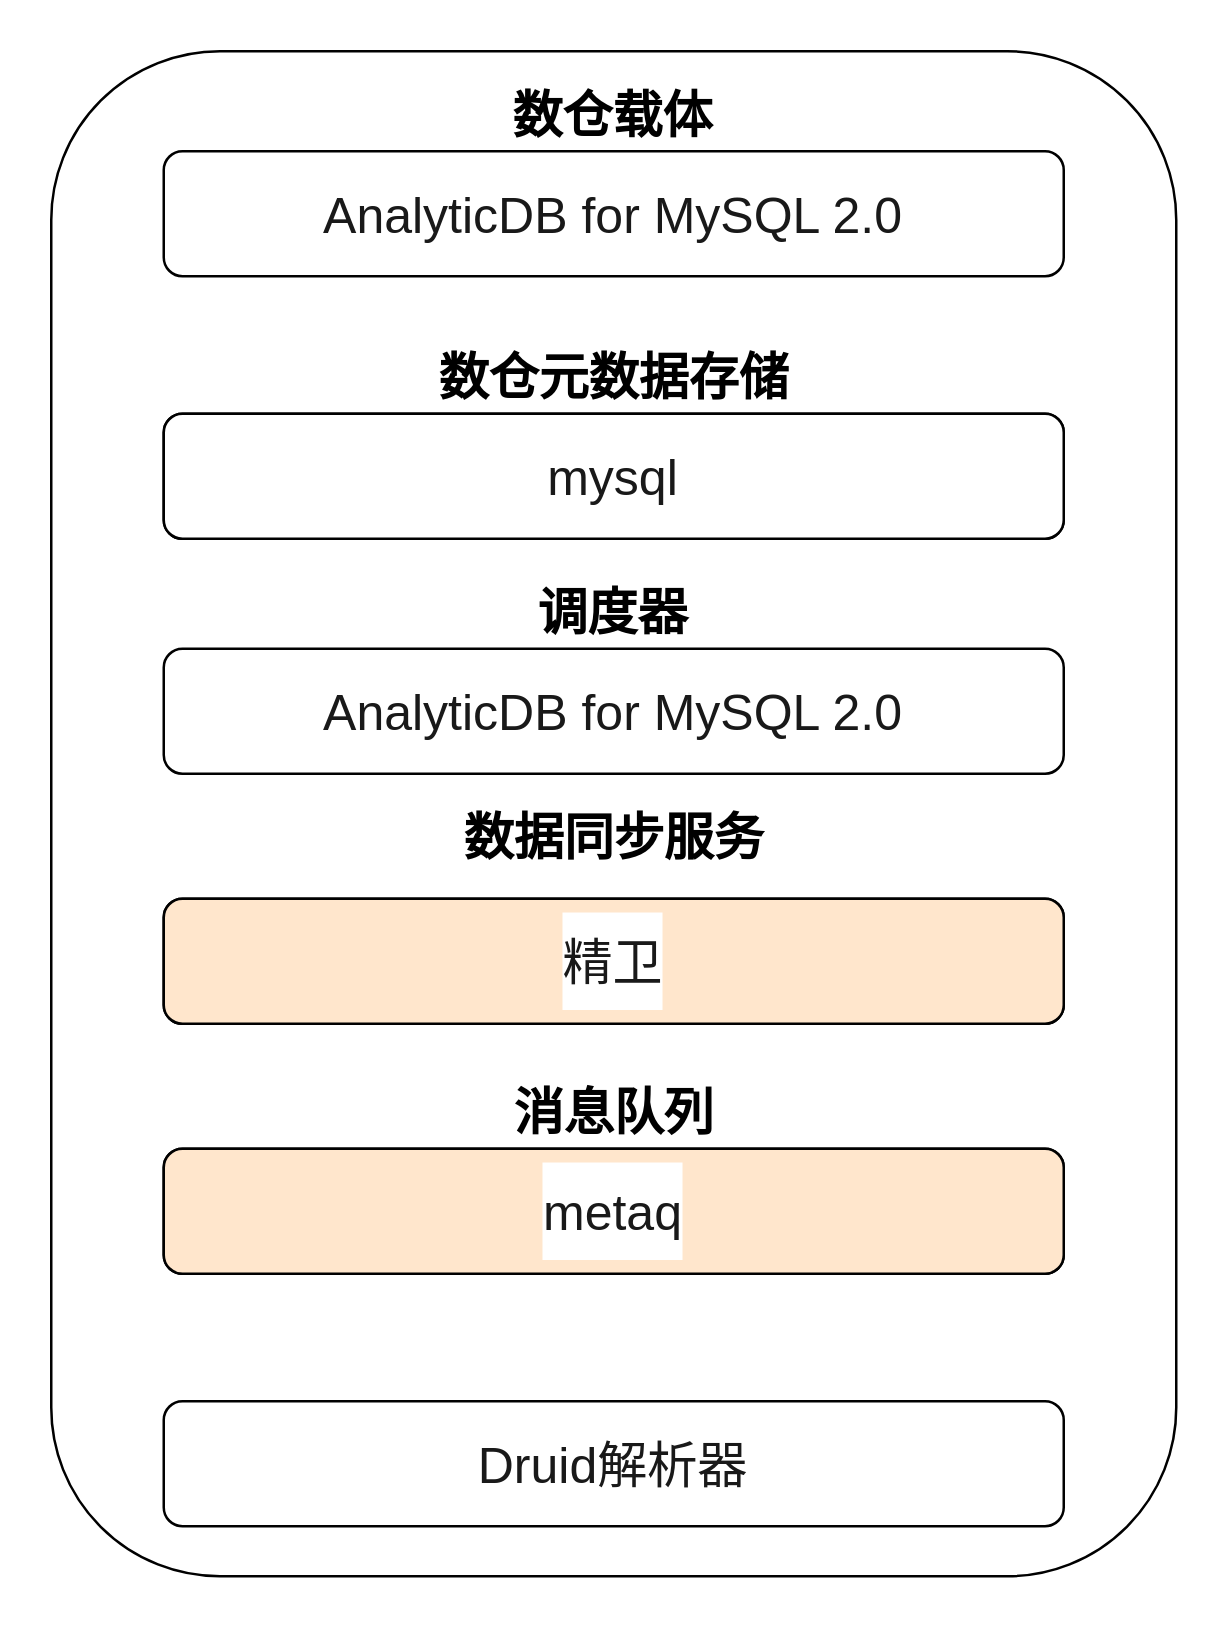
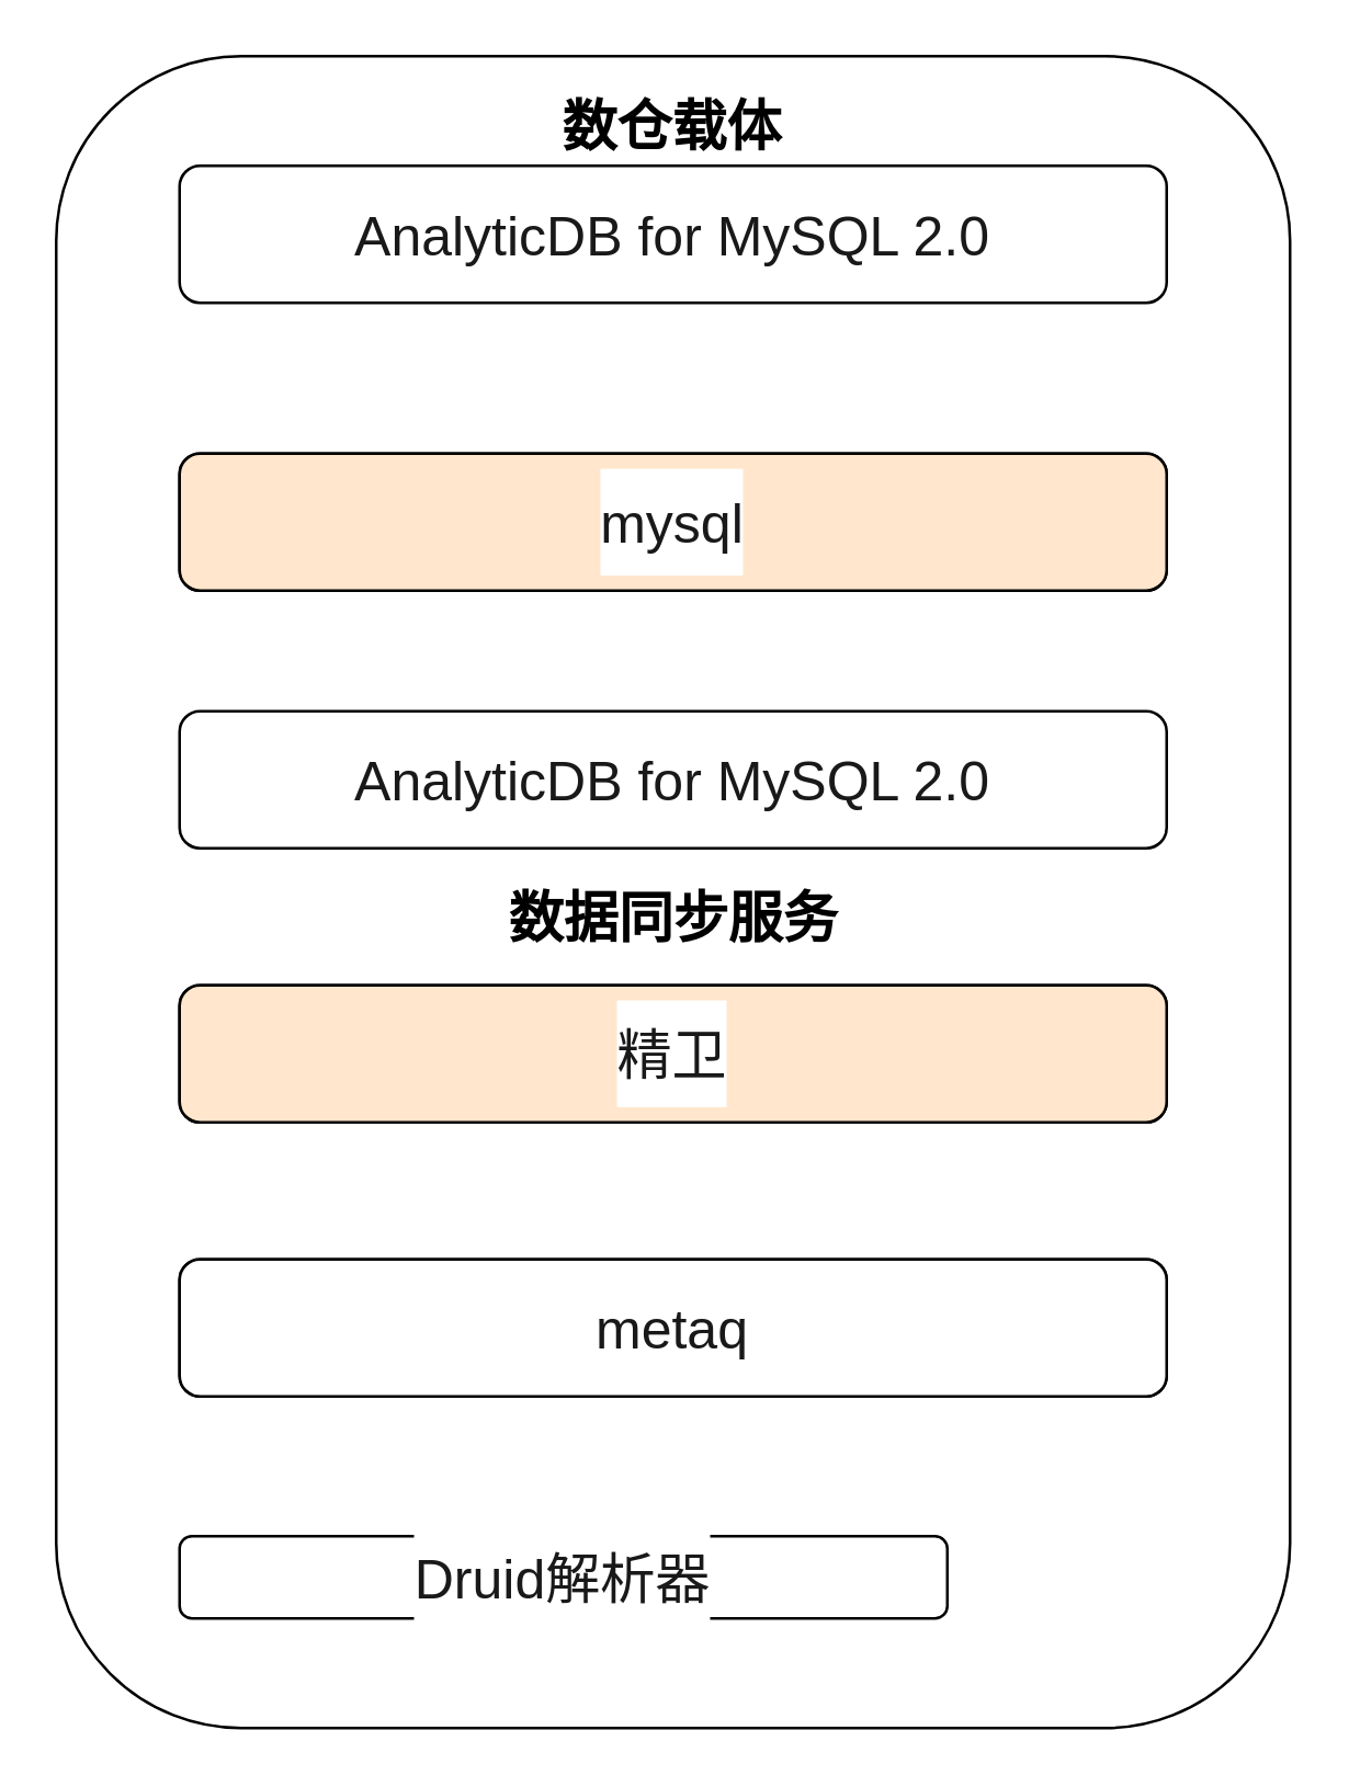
- <mxCell id="14" value="&lt;font style=&quot;font-size: 20px&quot;&gt;&lt;b&gt;数仓元数据存储&lt;/b&gt;&lt;/font&gt;" style="text;html=1;strokeColor=none;fillColor=none;align=center;verticalAlign=middle;whiteSpace=wrap;rounded=0;" vertex="1" parent="1"><mxGeometry x="167.5" y="135" width="155" height="30" as="geometry" /></mxCell>
- <mxCell id="15" value="&lt;h1 style=&quot;margin: 0px ; border: 0px ; padding: 0px ; line-height: 38px ; color: rgb(25 , 25 , 25) ; background-color: rgb(255 , 255 , 255)&quot;&gt;&lt;font style=&quot;font-size: 20px ; font-weight: normal&quot;&gt;mysql&lt;/font&gt;&lt;/h1&gt;" style="rounded=1;whiteSpace=wrap;html=1;" vertex="1" parent="1"><mxGeometry x="65" y="165" width="360" height="50" as="geometry" /></mxCell>
+ <mxCell id="15" value="&lt;h1 style=&quot;margin: 0px ; border: 0px ; padding: 0px ; line-height: 38px ; color: rgb(25 , 25 , 25) ; background-color: rgb(255 , 255 , 255)&quot;&gt;&lt;font style=&quot;font-size: 20px ; font-weight: normal&quot;&gt;mysql&lt;/font&gt;&lt;/h1&gt;" style="rounded=1;whiteSpace=wrap;html=1;fillColor=#ffe6cc;" vertex="1" parent="1"><mxGeometry x="65" y="165" width="360" height="50" as="geometry" /></mxCell>
- <mxCell id="6" value="&lt;font style=&quot;font-size: 20px&quot;&gt;&lt;b&gt;调度器&lt;/b&gt;&lt;/font&gt;" style="text;html=1;strokeColor=none;fillColor=none;align=center;verticalAlign=middle;whiteSpace=wrap;rounded=0;" vertex="1" parent="1"><mxGeometry x="185" y="229" width="120" height="30" as="geometry" /></mxCell>
- <mxCell id="11" value="&lt;span style=&quot;font-size: 20px&quot;&gt;&lt;b&gt;消息队列&lt;/b&gt;&lt;/span&gt;" style="text;html=1;strokeColor=none;fillColor=none;align=center;verticalAlign=middle;whiteSpace=wrap;rounded=0;" vertex="1" parent="1"><mxGeometry x="172.5" y="429" width="145" height="30" as="geometry" /></mxCell>
- <mxCell id="12" value="&lt;h1 style=&quot;margin: 0px ; border: 0px ; padding: 0px ; line-height: 38px ; color: rgb(25 , 25 , 25) ; background-color: rgb(255 , 255 , 255)&quot;&gt;&lt;font style=&quot;font-size: 20px ; font-weight: normal&quot;&gt;metaq&lt;/font&gt;&lt;/h1&gt;" style="rounded=1;whiteSpace=wrap;html=1;fillColor=#ffe6cc;" vertex="1" parent="1"><mxGeometry x="65" y="459" width="360" height="50" as="geometry" /></mxCell>
+ <mxCell id="12" value="&lt;h1 style=&quot;margin: 0px ; border: 0px ; padding: 0px ; line-height: 38px ; color: rgb(25 , 25 , 25) ; background-color: rgb(255 , 255 , 255)&quot;&gt;&lt;font style=&quot;font-size: 20px ; font-weight: normal&quot;&gt;metaq&lt;/font&gt;&lt;/h1&gt;" style="rounded=1;whiteSpace=wrap;html=1;" vertex="1" parent="1"><mxGeometry x="65" y="459" width="360" height="50" as="geometry" /></mxCell>
- <mxCell id="16" value="&lt;h1 style=&quot;margin: 0px ; border: 0px ; padding: 0px ; line-height: 38px ; color: rgb(25 , 25 , 25) ; background-color: rgb(255 , 255 , 255)&quot;&gt;&lt;font style=&quot;font-size: 20px ; font-weight: normal&quot;&gt;Druid解析器&lt;/font&gt;&lt;/h1&gt;" style="rounded=1;whiteSpace=wrap;html=1;" vertex="1" parent="1"><mxGeometry x="65" y="560" width="360" height="50" as="geometry" /></mxCell>
+ <mxCell id="16" value="&lt;h1 style=&quot;margin: 0px ; border: 0px ; padding: 0px ; line-height: 38px ; color: rgb(25 , 25 , 25) ; background-color: rgb(255 , 255 , 255)&quot;&gt;&lt;font style=&quot;font-size: 20px ; font-weight: normal&quot;&gt;Druid解析器&lt;/font&gt;&lt;/h1&gt;" style="rounded=1;whiteSpace=wrap;html=1;" vertex="1" parent="1"><mxGeometry x="65" y="560" width="280" height="30" as="geometry" /></mxCell>
